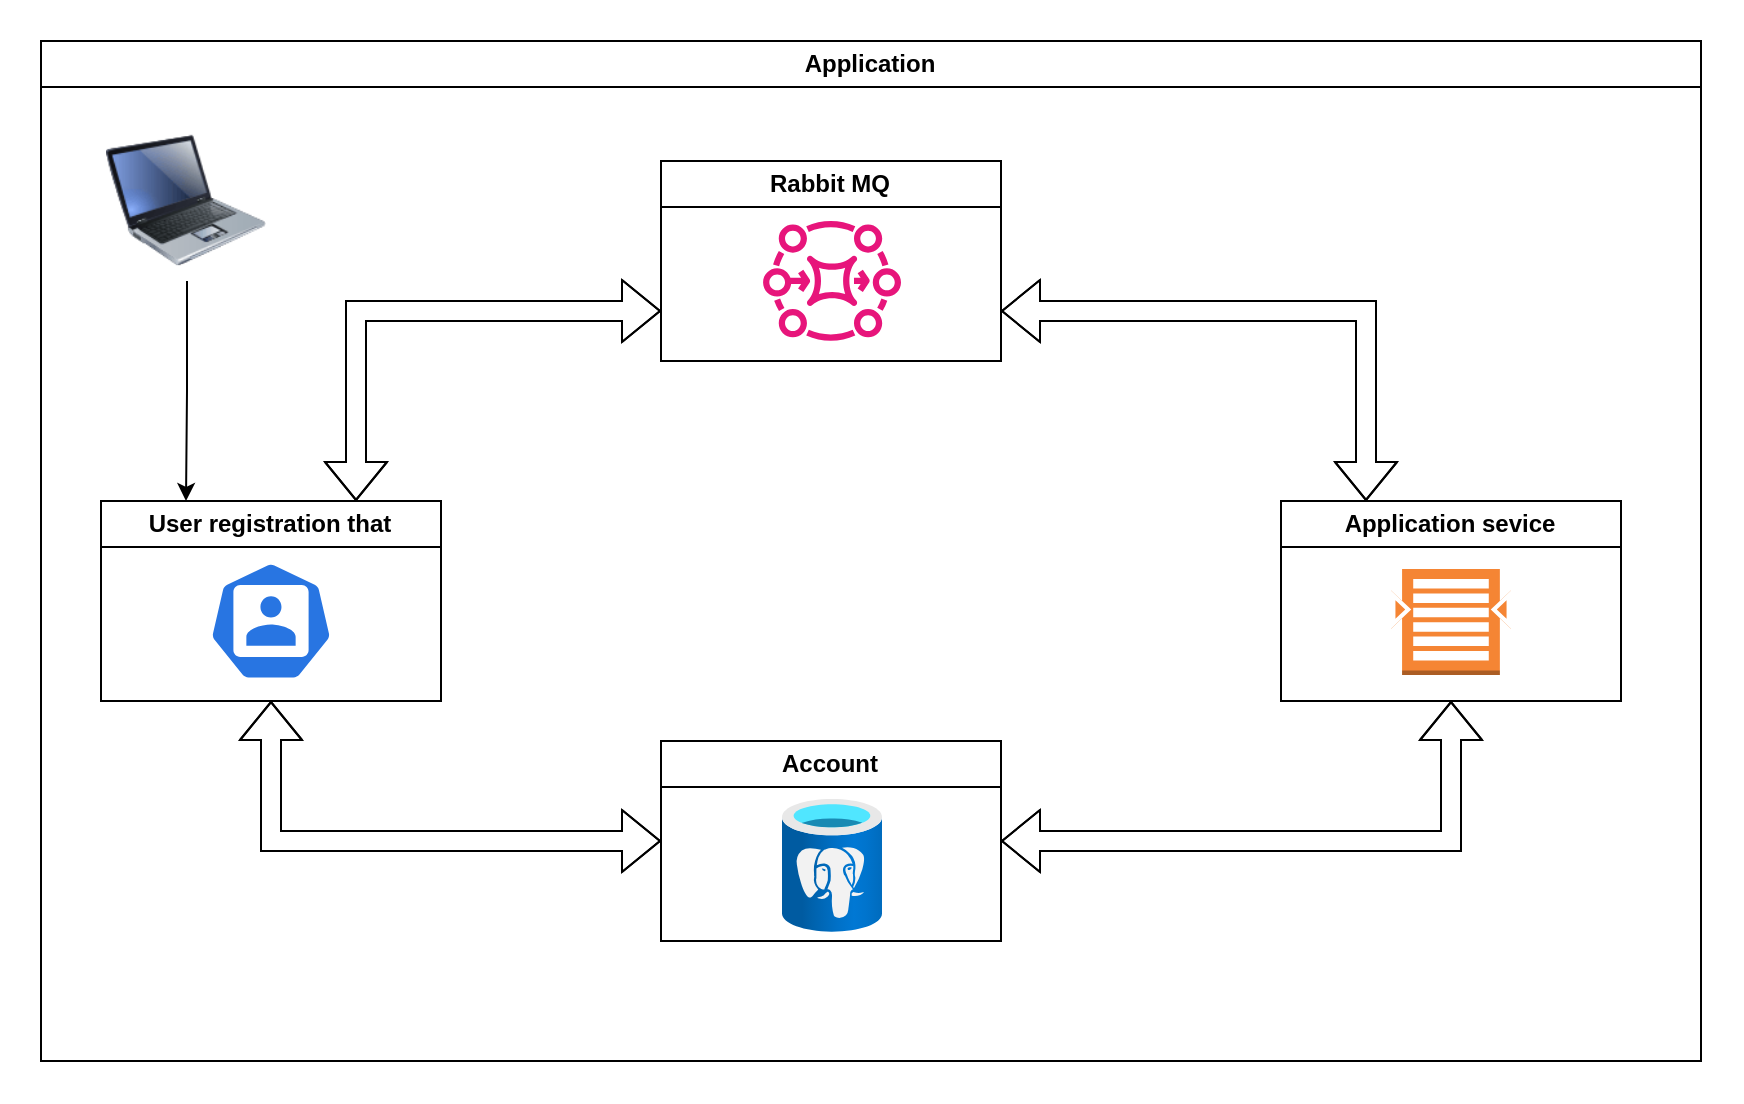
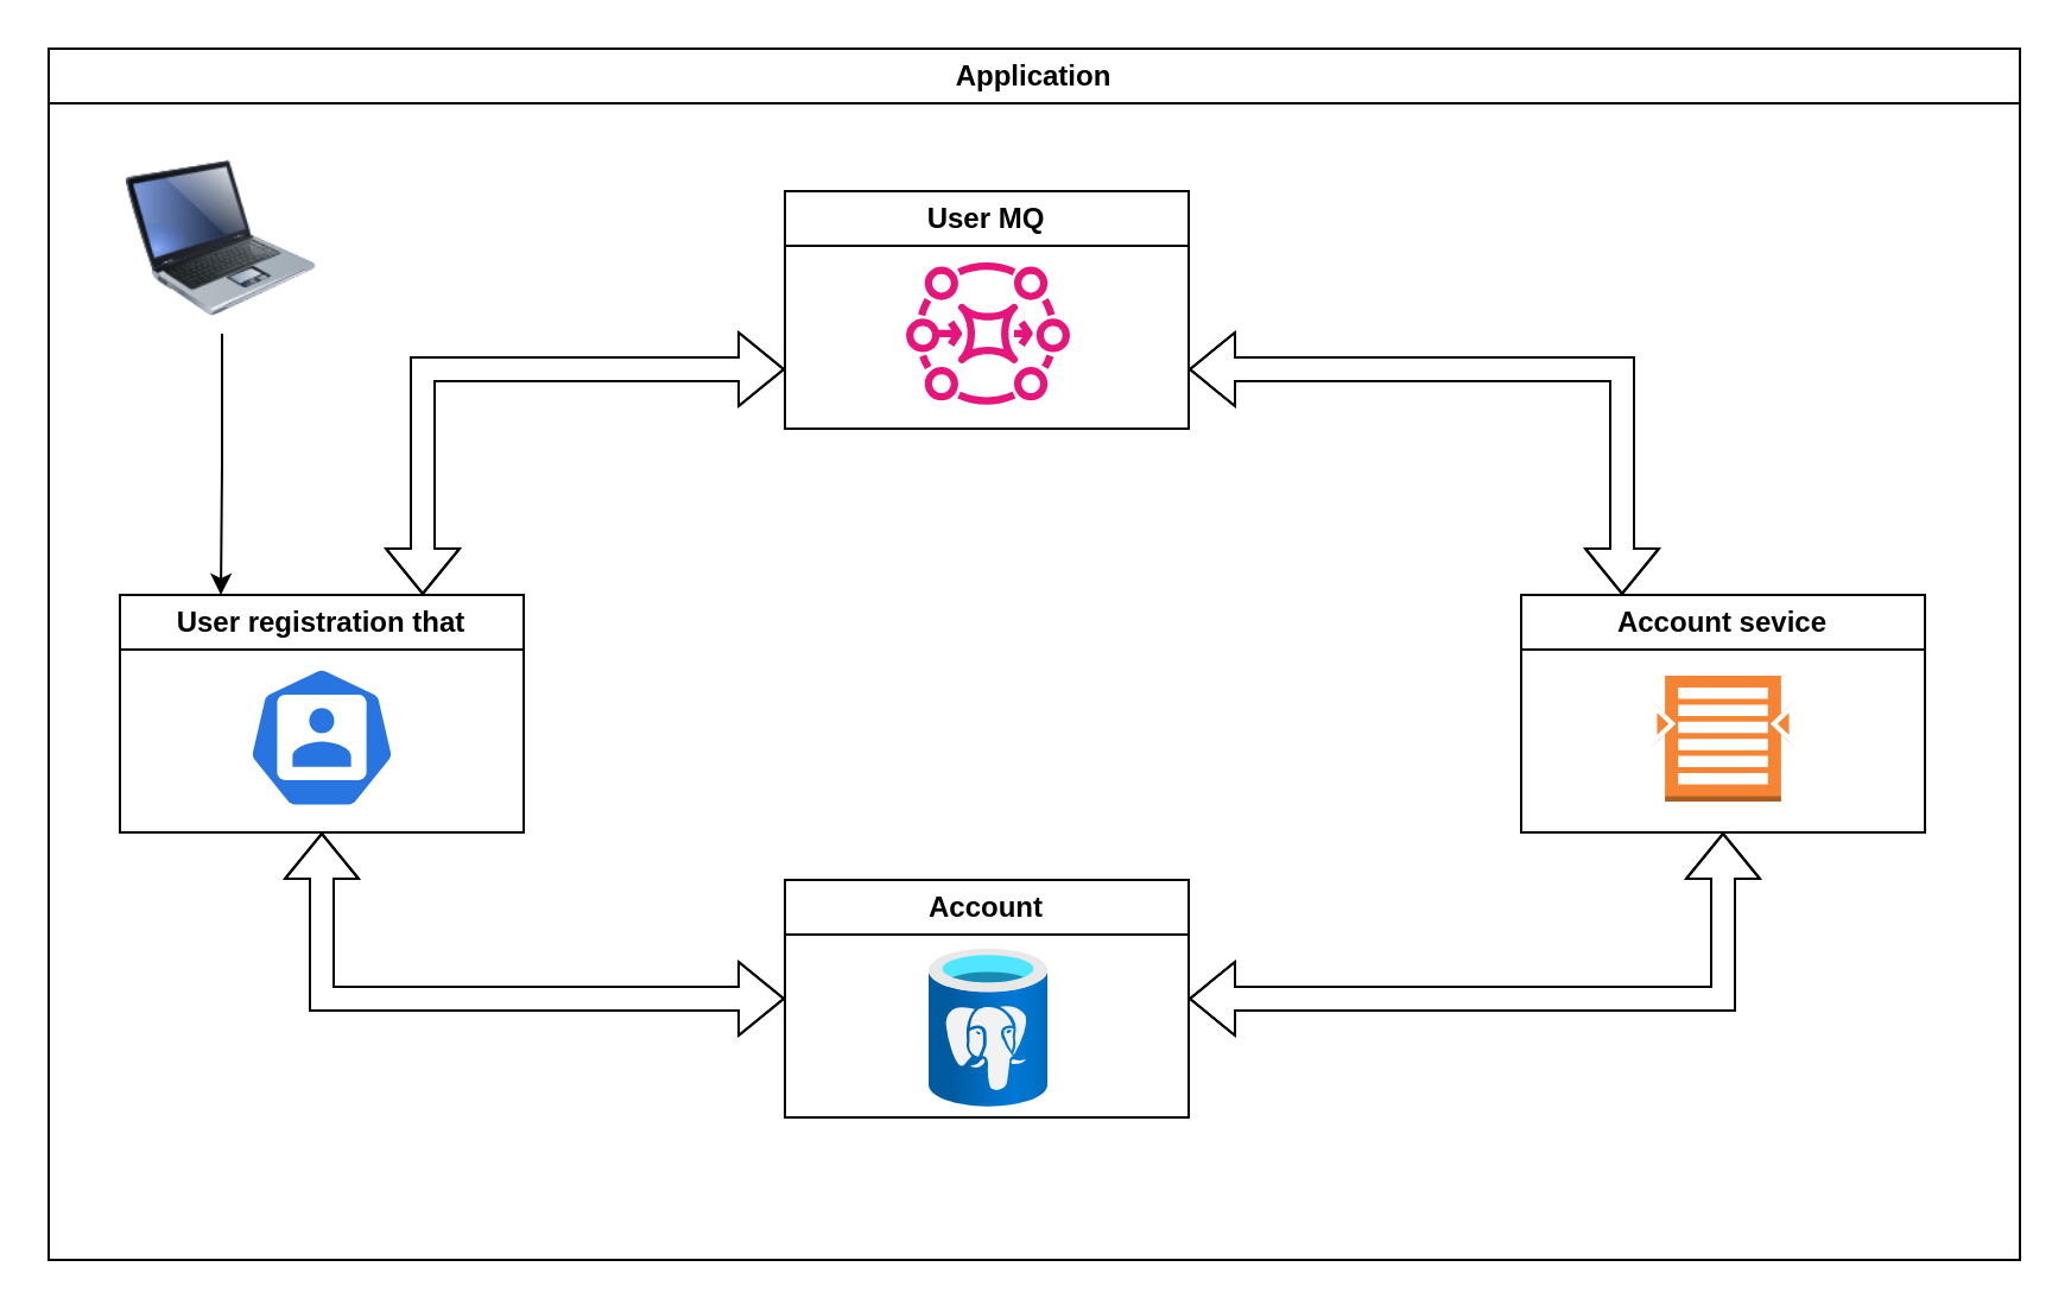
- <mxCell id="7" value="Rabbit MQ" style="swimlane;whiteSpace=wrap;html=1;" vertex="1" parent="2"><mxGeometry x="310" y="60" width="170" height="100" as="geometry" /></mxCell>
+ <mxCell id="7" value="User MQ" style="swimlane;whiteSpace=wrap;html=1;" vertex="1" parent="2"><mxGeometry x="310" y="60" width="170" height="100" as="geometry" /></mxCell>
- <mxCell id="11" value="Application&amp;nbsp;sevice" style="swimlane;whiteSpace=wrap;html=1;" vertex="1" parent="2"><mxGeometry x="620" y="230" width="170" height="100" as="geometry" /></mxCell>
+ <mxCell id="11" value="Account&amp;nbsp;sevice" style="swimlane;whiteSpace=wrap;html=1;" vertex="1" parent="2"><mxGeometry x="620" y="230" width="170" height="100" as="geometry" /></mxCell>
